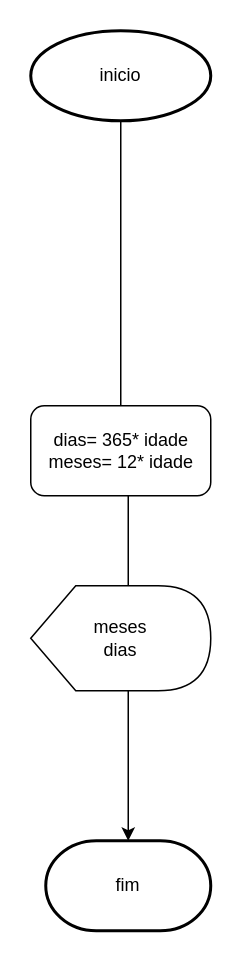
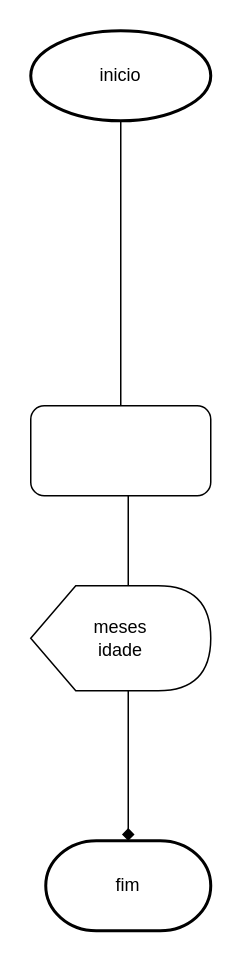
- <mxCell id="6" value="dias= 365* idade&lt;br&gt;meses= 12* idade" style="text;html=1;align=center;verticalAlign=middle;resizable=0;points=[];autosize=1;strokeColor=none;fillColor=none;" parent="1" vertex="1"><mxGeometry x="20" y="280" width="120" height="40" as="geometry" /></mxCell>
- <mxCell id="5" value="meses&lt;br&gt;dias" style="shape=display;whiteSpace=wrap;html=1;" parent="1" vertex="1"><mxGeometry x="20" y="390" width="120" height="70" as="geometry" /></mxCell>
+ <mxCell id="5" value="meses&lt;br&gt;idade" style="shape=display;whiteSpace=wrap;html=1;" parent="1" vertex="1"><mxGeometry x="20" y="390" width="120" height="70" as="geometry" /></mxCell>
- <mxCell id="2" style="edgeStyle=orthogonalEdgeStyle;rounded=0;orthogonalLoop=1;jettySize=auto;html=1;entryX=0.5;entryY=0;entryDx=0;entryDy=0;entryPerimeter=0;" parent="1" source="3" target="7" edge="1"><mxGeometry relative="1" as="geometry" /></mxCell>
+ <mxCell id="2" style="edgeStyle=orthogonalEdgeStyle;rounded=0;orthogonalLoop=1;jettySize=auto;html=1;entryX=0.5;entryY=0;entryDx=0;entryDy=0;entryPerimeter=0;endArrow=diamond;" parent="1" source="3" target="7" edge="1"><mxGeometry relative="1" as="geometry" /></mxCell>
